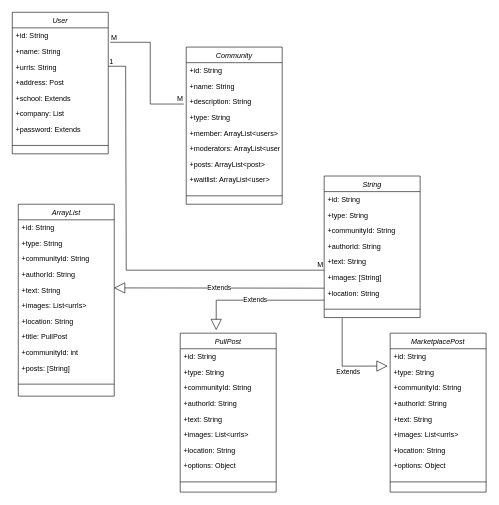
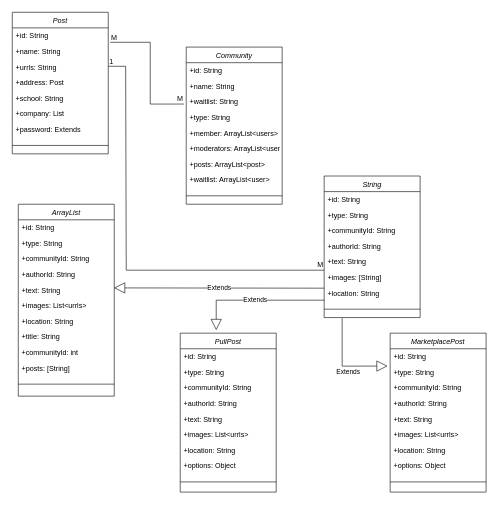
- <mxCell id="2" value="User" style="swimlane;fontStyle=2;align=center;verticalAlign=top;childLayout=stackLayout;horizontal=1;startSize=26;horizontalStack=0;resizeParent=1;resizeLast=0;collapsible=1;marginBottom=0;rounded=0;shadow=0;strokeWidth=1;" parent="1" vertex="1"><mxGeometry x="20" y="20" width="160" height="236" as="geometry"><mxRectangle x="230" y="140" width="160" height="26" as="alternateBounds" /></mxGeometry></mxCell>
+ <mxCell id="2" value="Post" style="swimlane;fontStyle=2;align=center;verticalAlign=top;childLayout=stackLayout;horizontal=1;startSize=26;horizontalStack=0;resizeParent=1;resizeLast=0;collapsible=1;marginBottom=0;rounded=0;shadow=0;strokeWidth=1;" parent="1" vertex="1"><mxGeometry x="20" y="20" width="160" height="236" as="geometry"><mxRectangle x="230" y="140" width="160" height="26" as="alternateBounds" /></mxGeometry></mxCell>
- <mxCell id="7" value="+school: Extends" style="text;align=left;verticalAlign=top;spacingLeft=4;spacingRight=4;overflow=hidden;rotatable=0;points=[[0,0.5],[1,0.5]];portConstraint=eastwest;rounded=0;shadow=0;html=0;" parent="2" vertex="1"><mxGeometry y="130" width="160" height="26" as="geometry" /></mxCell>
+ <mxCell id="7" value="+school: String" style="text;align=left;verticalAlign=top;spacingLeft=4;spacingRight=4;overflow=hidden;rotatable=0;points=[[0,0.5],[1,0.5]];portConstraint=eastwest;rounded=0;shadow=0;html=0;" parent="2" vertex="1"><mxGeometry y="130" width="160" height="26" as="geometry" /></mxCell>
- <mxCell id="14" value="+description: String" style="text;align=left;verticalAlign=top;spacingLeft=4;spacingRight=4;overflow=hidden;rotatable=0;points=[[0,0.5],[1,0.5]];portConstraint=eastwest;rounded=0;shadow=0;html=0;" parent="11" vertex="1"><mxGeometry y="78" width="160" height="26" as="geometry" /></mxCell>
+ <mxCell id="14" value="+waitlist: String" style="text;align=left;verticalAlign=top;spacingLeft=4;spacingRight=4;overflow=hidden;rotatable=0;points=[[0,0.5],[1,0.5]];portConstraint=eastwest;rounded=0;shadow=0;html=0;" parent="11" vertex="1"><mxGeometry y="78" width="160" height="26" as="geometry" /></mxCell>
- <mxCell id="38" value="+title: PullPost" style="text;align=left;verticalAlign=top;spacingLeft=4;spacingRight=4;overflow=hidden;rotatable=0;points=[[0,0.5],[1,0.5]];portConstraint=eastwest;rounded=0;shadow=0;html=0;" parent="30" vertex="1"><mxGeometry y="208" width="160" height="26" as="geometry" /></mxCell>
+ <mxCell id="38" value="+title: String" style="text;align=left;verticalAlign=top;spacingLeft=4;spacingRight=4;overflow=hidden;rotatable=0;points=[[0,0.5],[1,0.5]];portConstraint=eastwest;rounded=0;shadow=0;html=0;" parent="30" vertex="1"><mxGeometry y="208" width="160" height="26" as="geometry" /></mxCell>
